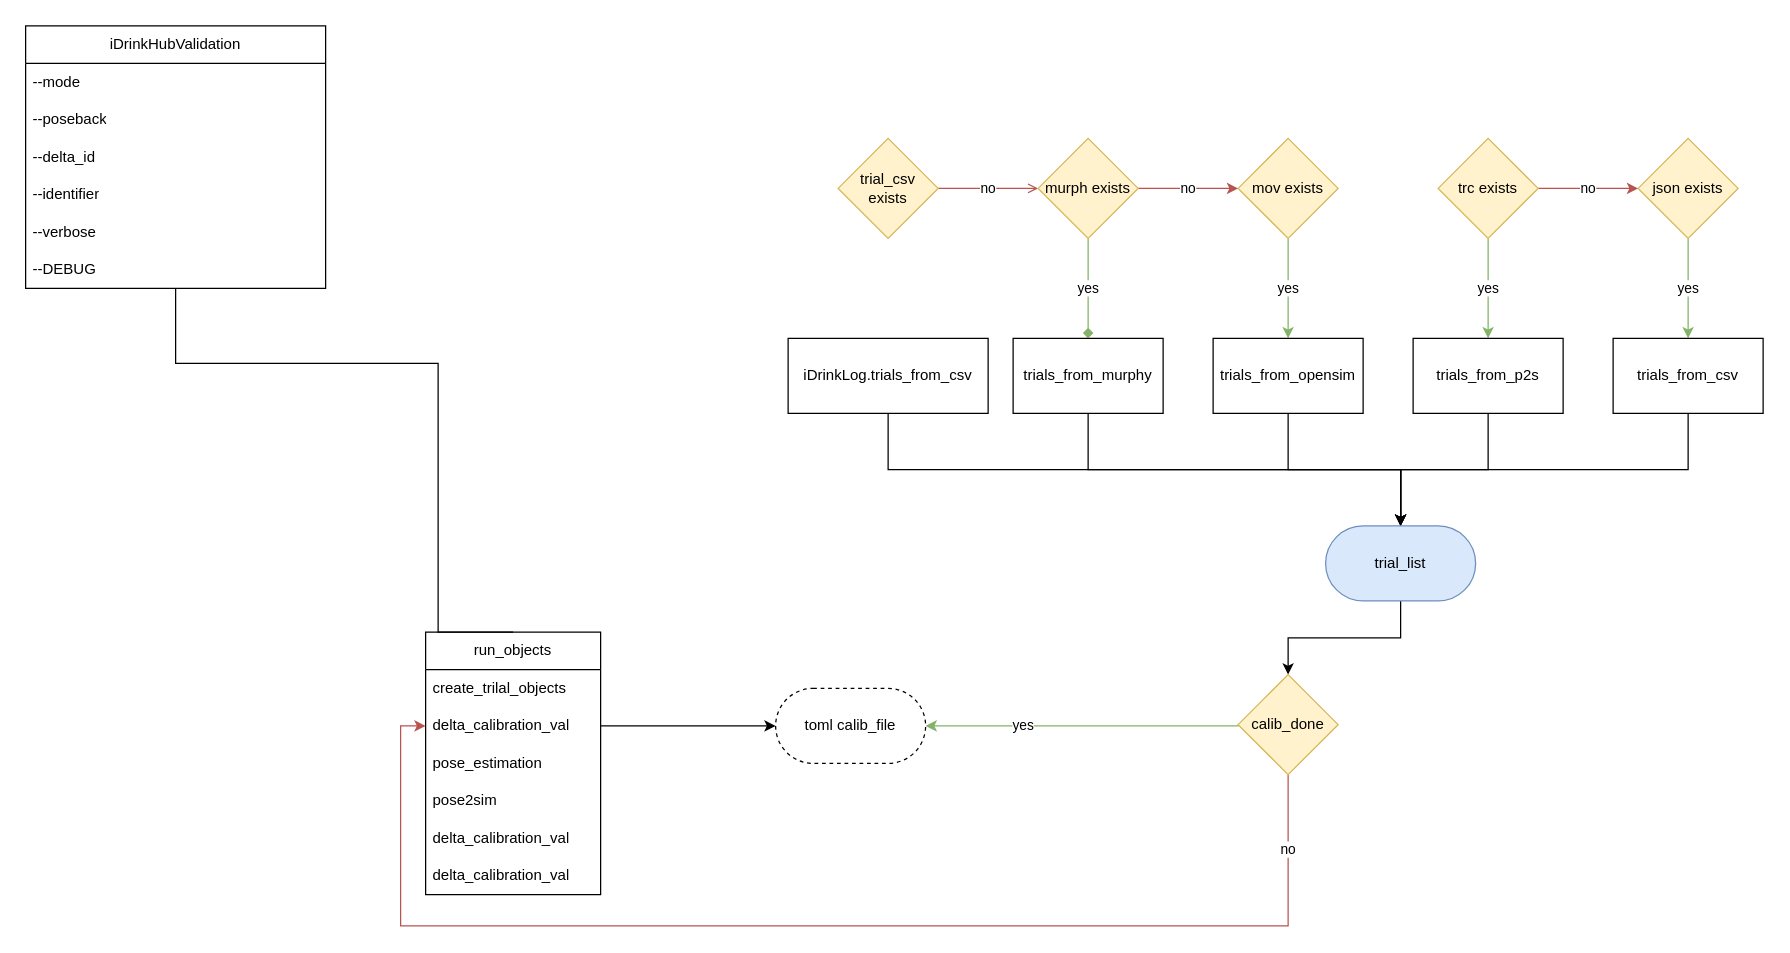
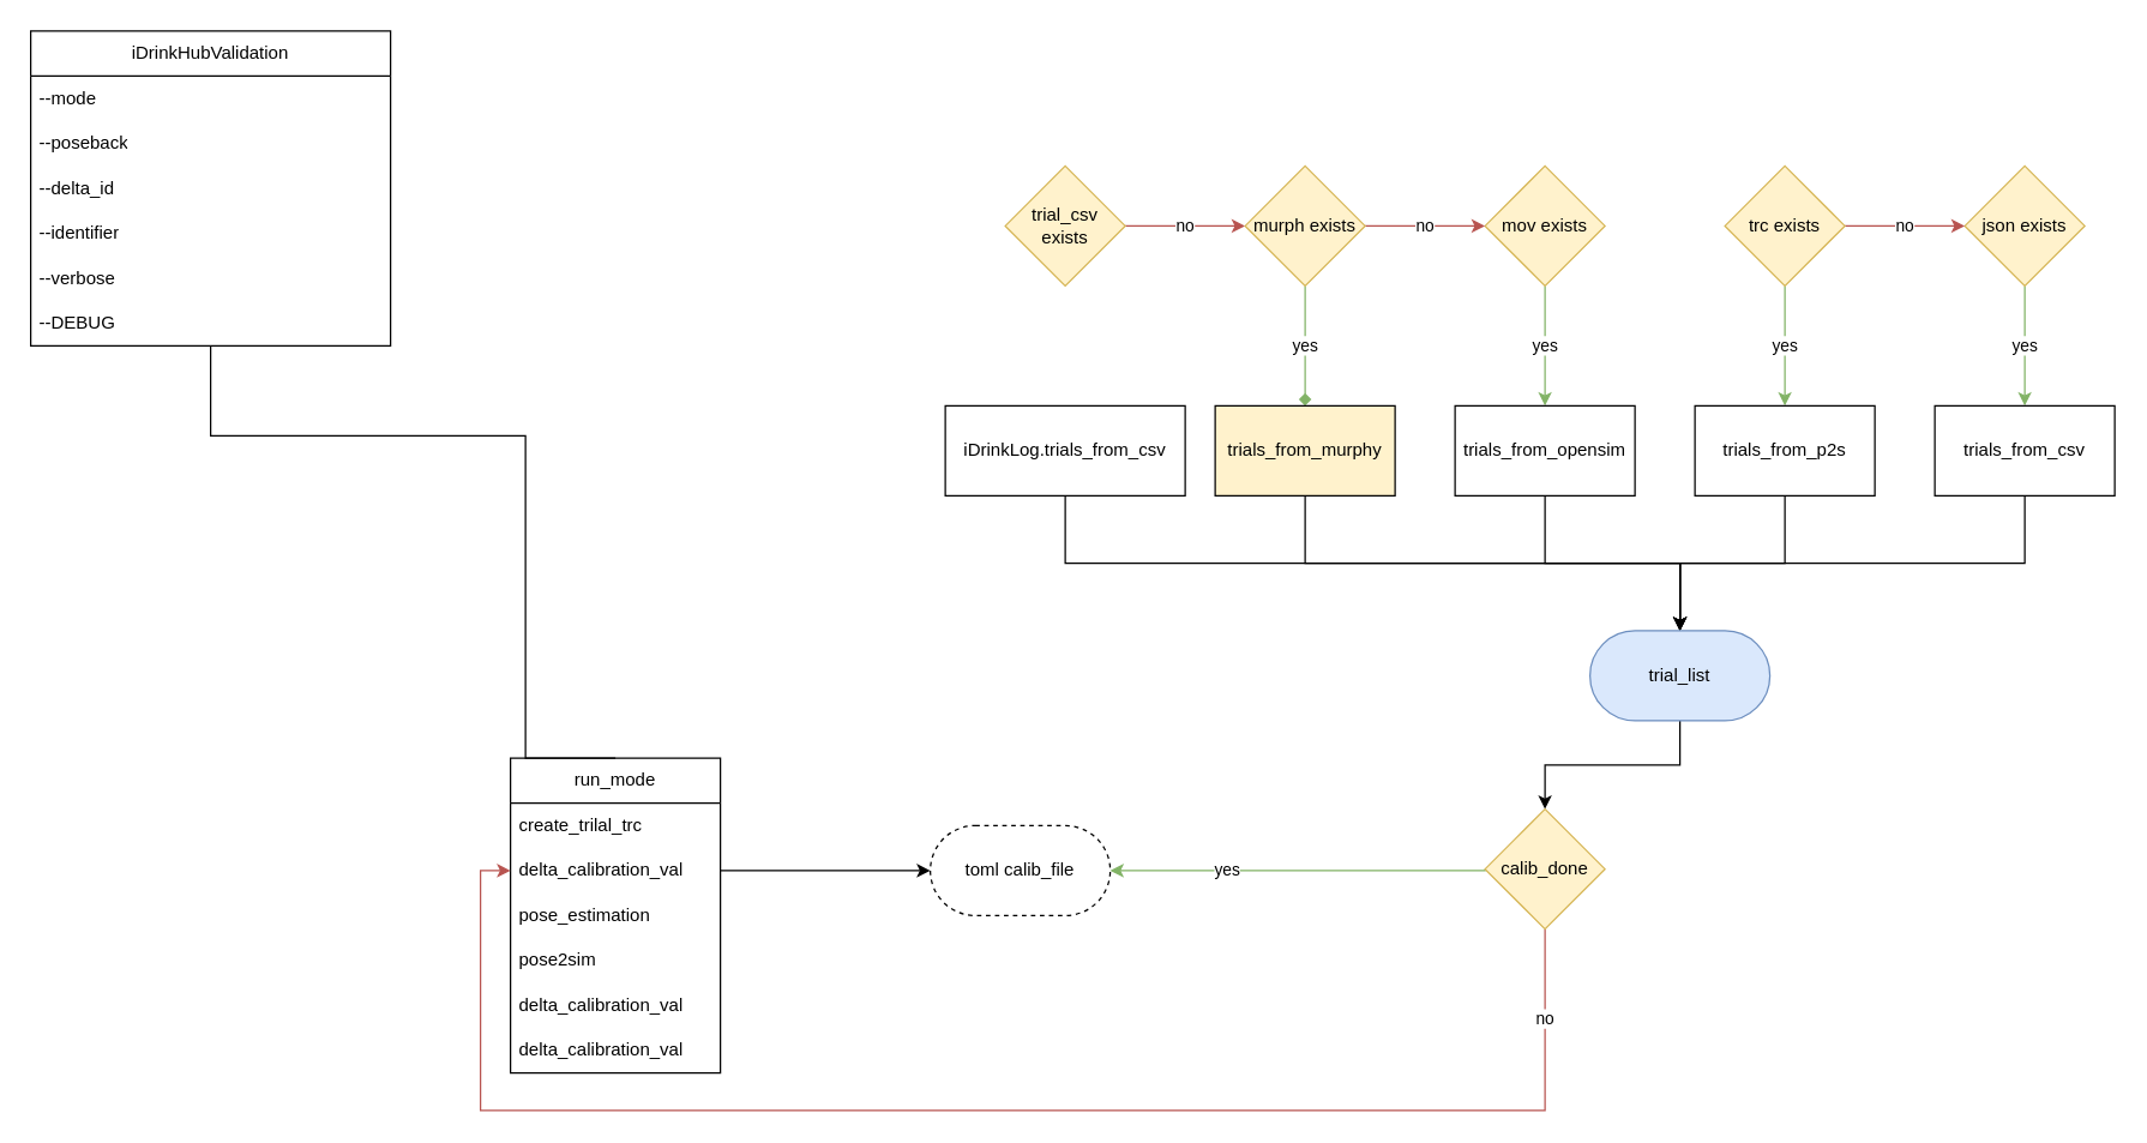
- <mxCell id="2" value="no" style="edgeStyle=orthogonalEdgeStyle;rounded=0;orthogonalLoop=1;jettySize=auto;html=1;entryX=0;entryY=0.5;entryDx=0;entryDy=0;fillColor=#f8cecc;strokeColor=#b85450;endArrow=open;" parent="1" source="3" target="15" edge="1"><mxGeometry relative="1" as="geometry" /></mxCell>
+ <mxCell id="2" value="no" style="edgeStyle=orthogonalEdgeStyle;rounded=0;orthogonalLoop=1;jettySize=auto;html=1;entryX=0;entryY=0.5;entryDx=0;entryDy=0;fillColor=#f8cecc;strokeColor=#b85450;" parent="1" source="3" target="15" edge="1"><mxGeometry relative="1" as="geometry" /></mxCell>
- <mxCell id="23" value="trials_from_murphy" style="whiteSpace=wrap;html=1;rounded=0;" parent="1" vertex="1"><mxGeometry x="810" y="270" width="120" height="60" as="geometry" /></mxCell>
+ <mxCell id="23" value="trials_from_murphy" style="whiteSpace=wrap;html=1;rounded=0;fillColor=#fff2cc;" parent="1" vertex="1"><mxGeometry x="810" y="270" width="120" height="60" as="geometry" /></mxCell>
- <mxCell id="24" value="run_objects" style="swimlane;fontStyle=0;childLayout=stackLayout;horizontal=1;startSize=30;horizontalStack=0;resizeParent=1;resizeParentMax=0;resizeLast=0;collapsible=1;marginBottom=0;whiteSpace=wrap;html=1;" parent="1" vertex="1"><mxGeometry x="340" y="505" width="140" height="210" as="geometry" /></mxCell>
+ <mxCell id="24" value="run_mode" style="swimlane;fontStyle=0;childLayout=stackLayout;horizontal=1;startSize=30;horizontalStack=0;resizeParent=1;resizeParentMax=0;resizeLast=0;collapsible=1;marginBottom=0;whiteSpace=wrap;html=1;" parent="1" vertex="1"><mxGeometry x="340" y="505" width="140" height="210" as="geometry" /></mxCell>
- <mxCell id="25" value="create_trilal_objects" style="text;strokeColor=none;fillColor=none;align=left;verticalAlign=middle;spacingLeft=4;spacingRight=4;overflow=hidden;points=[[0,0.5],[1,0.5]];portConstraint=eastwest;rotatable=0;whiteSpace=wrap;html=1;" parent="24" vertex="1"><mxGeometry y="30" width="140" height="30" as="geometry" /></mxCell>
+ <mxCell id="25" value="create_trilal_trc" style="text;strokeColor=none;fillColor=none;align=left;verticalAlign=middle;spacingLeft=4;spacingRight=4;overflow=hidden;points=[[0,0.5],[1,0.5]];portConstraint=eastwest;rotatable=0;whiteSpace=wrap;html=1;" parent="24" vertex="1"><mxGeometry y="30" width="140" height="30" as="geometry" /></mxCell>
